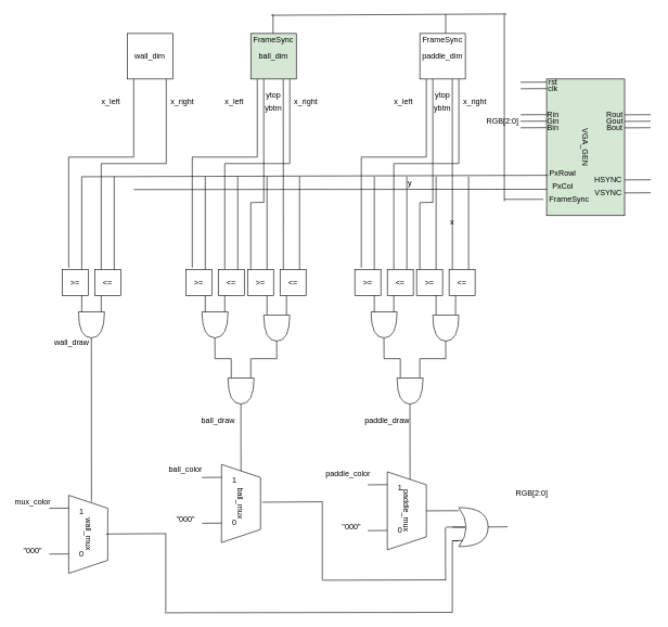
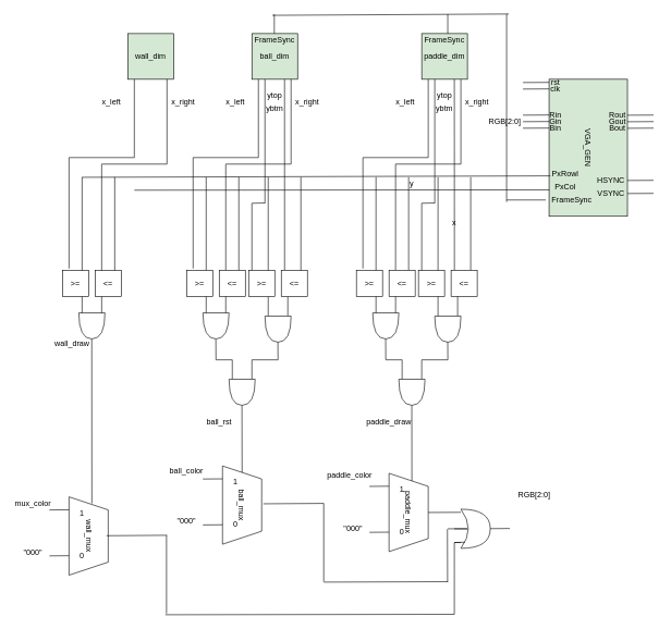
- <mxCell id="34" value="wall_dim" style="whiteSpace=wrap;html=1;aspect=fixed;" vertex="1" parent="1"><mxGeometry x="195" y="51" width="70" height="70" as="geometry" /></mxCell>
+ <mxCell id="34" value="wall_dim" style="whiteSpace=wrap;html=1;aspect=fixed;fillColor=#d5e8d4;" vertex="1" parent="1"><mxGeometry x="195" y="51" width="70" height="70" as="geometry" /></mxCell>
- <mxCell id="86" value="paddle_dim" style="whiteSpace=wrap;html=1;aspect=fixed;" vertex="1" parent="1"><mxGeometry x="645" y="51" width="70" height="70" as="geometry" /></mxCell>
+ <mxCell id="86" value="paddle_dim" style="whiteSpace=wrap;html=1;aspect=fixed;fillColor=#d5e8d4;" vertex="1" parent="1"><mxGeometry x="645" y="51" width="70" height="70" as="geometry" /></mxCell>
- <mxCell id="62" value="ball_draw" style="text;html=1;whiteSpace=wrap;strokeColor=none;fillColor=none;align=center;verticalAlign=middle;rounded=0;" vertex="1" parent="1"><mxGeometry x="310" y="641" width="50" height="10" as="geometry" /></mxCell>
+ <mxCell id="62" value="ball_rst" style="text;html=1;whiteSpace=wrap;strokeColor=none;fillColor=none;align=center;verticalAlign=middle;rounded=0;" vertex="1" parent="1"><mxGeometry x="310" y="641" width="50" height="10" as="geometry" /></mxCell>
